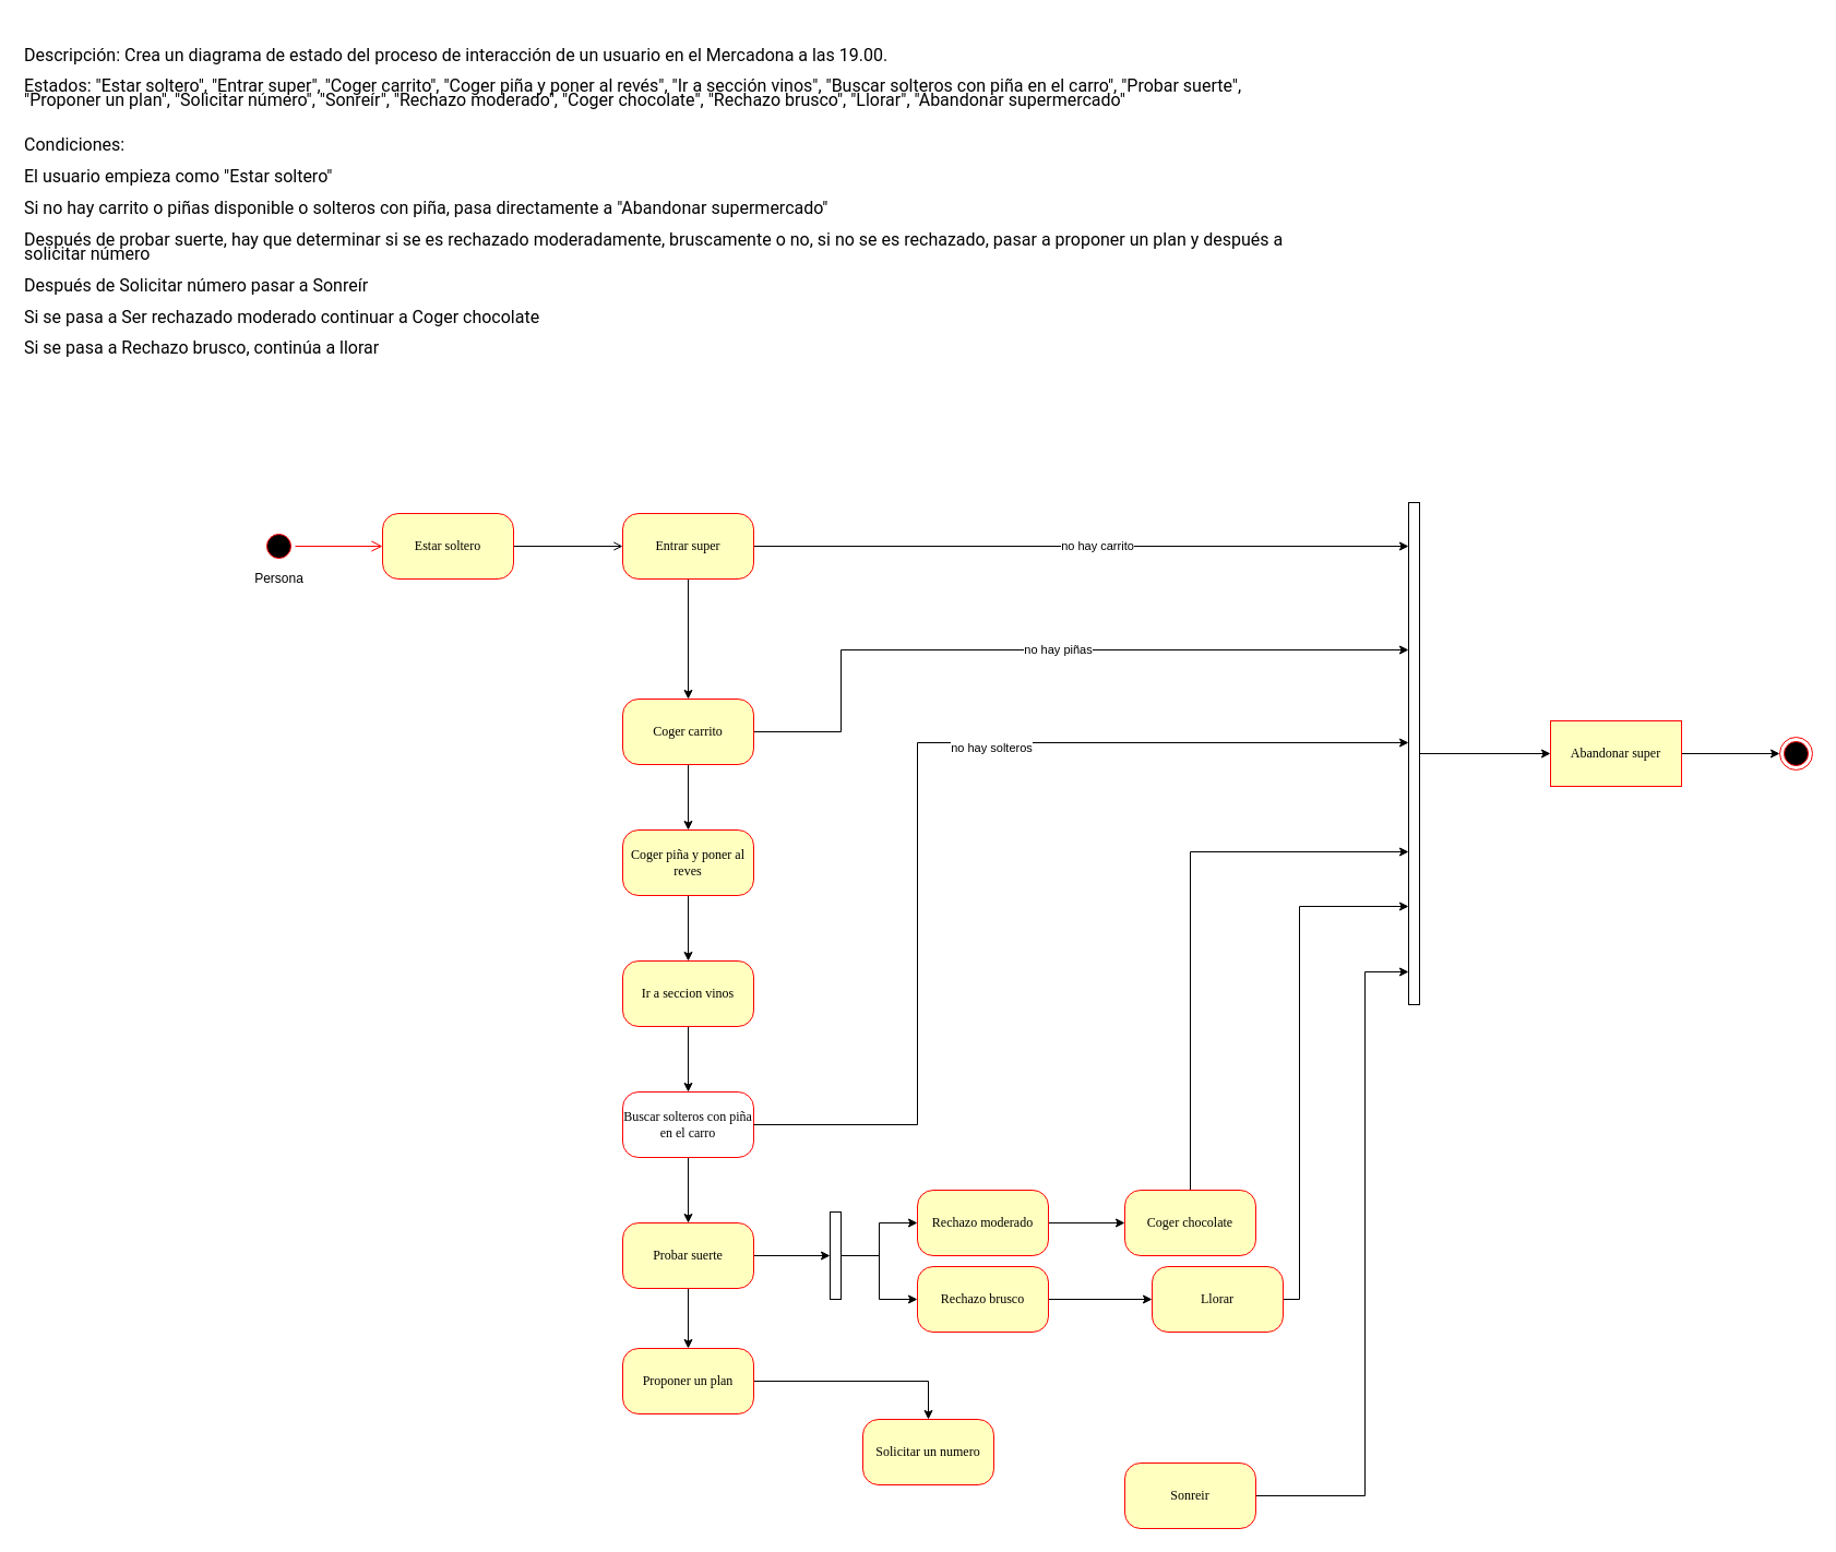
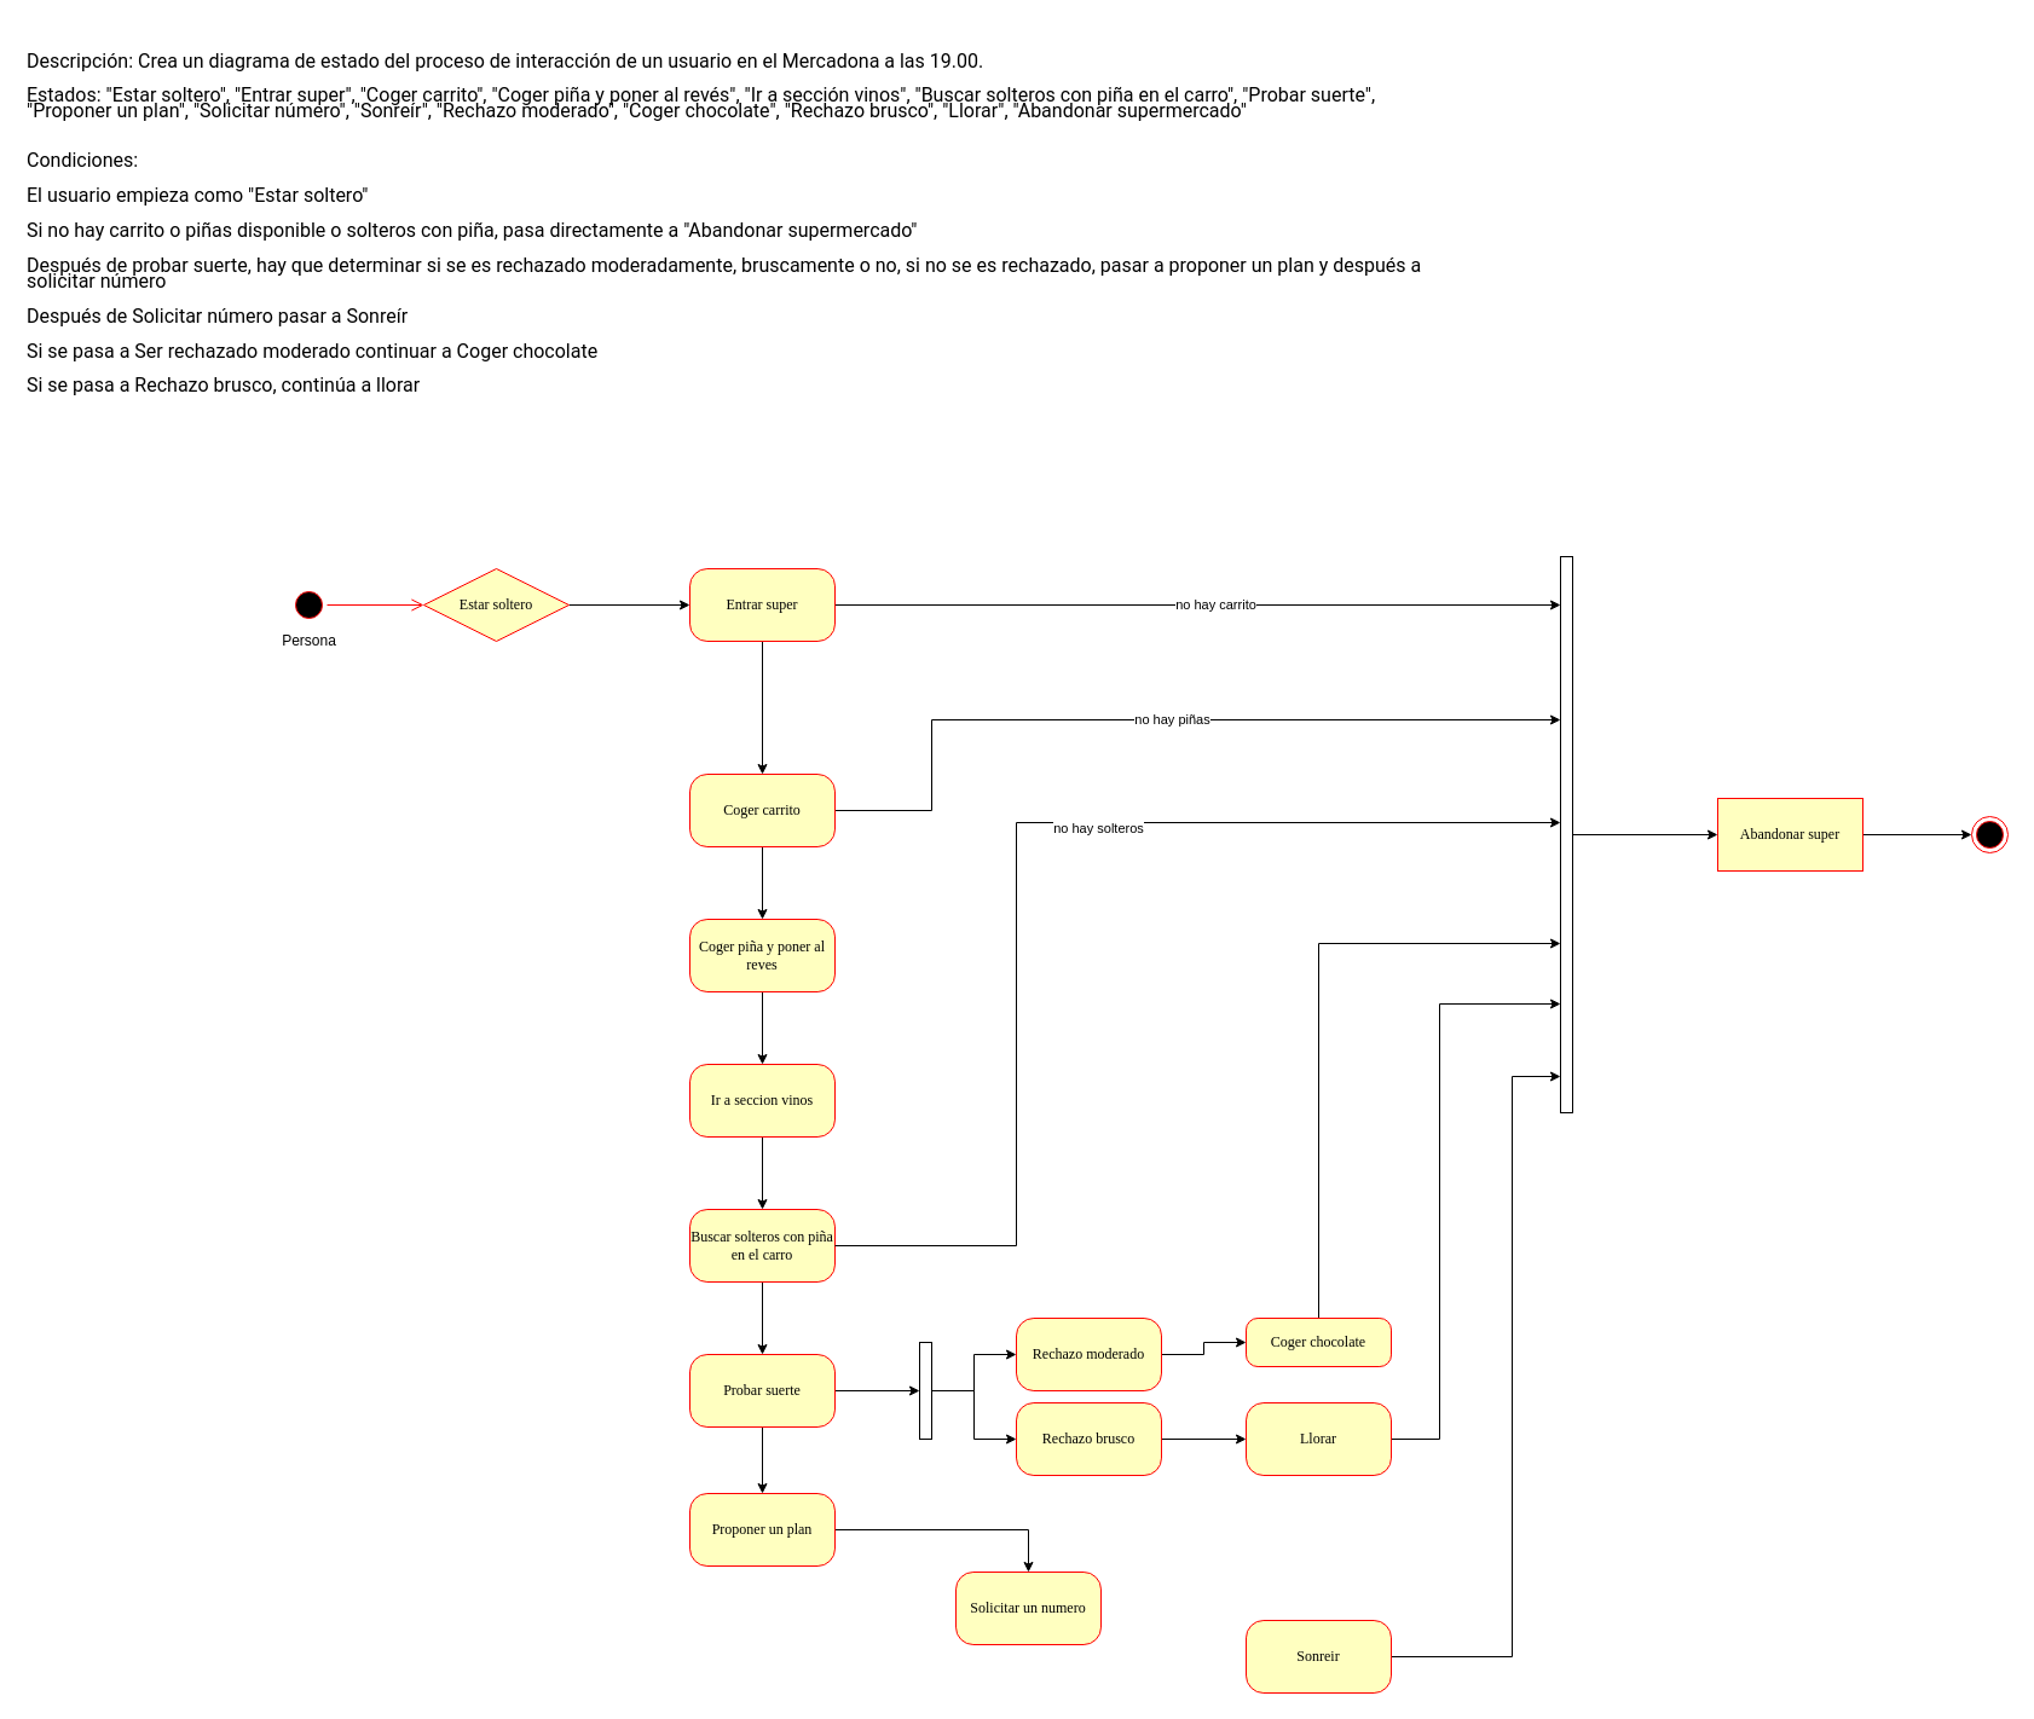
- <mxCell id="4" value="Estar soltero" style="rounded=1;whiteSpace=wrap;html=1;arcSize=24;fillColor=#ffffc0;strokeColor=#ff0000;shadow=0;comic=0;labelBackgroundColor=none;fontFamily=Verdana;fontSize=12;fontColor=#000000;align=center;" parent="1" vertex="1"><mxGeometry x="350" y="470" width="120" height="60" as="geometry" /></mxCell>
+ <mxCell id="4" value="Estar soltero" style="rhombus;whiteSpace=wrap;html=1;arcSize=24;fillColor=#ffffc0;strokeColor=#ff0000;shadow=0;comic=0;labelBackgroundColor=none;fontFamily=Verdana;fontSize=12;fontColor=#000000;align=center;" parent="1" vertex="1"><mxGeometry x="350" y="470" width="120" height="60" as="geometry" /></mxCell>
- <mxCell id="3" style="edgeStyle=orthogonalEdgeStyle;rounded=0;orthogonalLoop=1;jettySize=auto;html=1;endArrow=open;" edge="1" parent="1" source="4" target="11"><mxGeometry relative="1" as="geometry"><mxPoint x="570" y="500" as="targetPoint" /><Array as="points" /></mxGeometry></mxCell>
+ <mxCell id="3" style="edgeStyle=orthogonalEdgeStyle;rounded=0;orthogonalLoop=1;jettySize=auto;html=1;" edge="1" parent="1" source="4" target="11"><mxGeometry relative="1" as="geometry"><mxPoint x="570" y="500" as="targetPoint" /><Array as="points" /></mxGeometry></mxCell>
- <mxCell id="25" value="Buscar solteros con piña en el carro" style="rounded=1;whiteSpace=wrap;html=1;arcSize=24;fillColor=#ffffff;strokeColor=#ff0000;shadow=0;comic=0;labelBackgroundColor=none;fontFamily=Verdana;fontSize=12;fontColor=#000000;align=center;" vertex="1" parent="1"><mxGeometry x="570" y="1000" width="120" height="60" as="geometry" /></mxCell>
+ <mxCell id="25" value="Buscar solteros con piña en el carro" style="rounded=1;whiteSpace=wrap;html=1;arcSize=24;fillColor=#ffffc0;strokeColor=#ff0000;shadow=0;comic=0;labelBackgroundColor=none;fontFamily=Verdana;fontSize=12;fontColor=#000000;align=center;" vertex="1" parent="1"><mxGeometry x="570" y="1000" width="120" height="60" as="geometry" /></mxCell>
- <mxCell id="37" value="Coger chocolate" style="rounded=1;whiteSpace=wrap;html=1;arcSize=24;fillColor=#ffffc0;strokeColor=#ff0000;shadow=0;comic=0;labelBackgroundColor=none;fontFamily=Verdana;fontSize=12;fontColor=#000000;align=center;" vertex="1" parent="1"><mxGeometry x="1030" y="1090" width="120" height="60" as="geometry" /></mxCell>
+ <mxCell id="37" value="Coger chocolate" style="rounded=1;whiteSpace=wrap;html=1;arcSize=24;fillColor=#ffffc0;strokeColor=#ff0000;shadow=0;comic=0;labelBackgroundColor=none;fontFamily=Verdana;fontSize=12;fontColor=#000000;align=center;" vertex="1" parent="1"><mxGeometry x="1030" y="1090" width="120" height="40" as="geometry" /></mxCell>
- <mxCell id="41" value="Llorar" style="rounded=1;whiteSpace=wrap;html=1;arcSize=24;fillColor=#ffffc0;strokeColor=#ff0000;shadow=0;comic=0;labelBackgroundColor=none;fontFamily=Verdana;fontSize=12;fontColor=#000000;align=center;" vertex="1" parent="1"><mxGeometry x="1055" y="1160" width="120" height="60" as="geometry" /></mxCell>
+ <mxCell id="41" value="Llorar" style="rounded=1;whiteSpace=wrap;html=1;arcSize=24;fillColor=#ffffc0;strokeColor=#ff0000;shadow=0;comic=0;labelBackgroundColor=none;fontFamily=Verdana;fontSize=12;fontColor=#000000;align=center;" vertex="1" parent="1"><mxGeometry x="1030" y="1160" width="120" height="60" as="geometry" /></mxCell>
